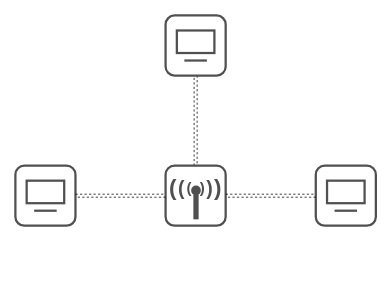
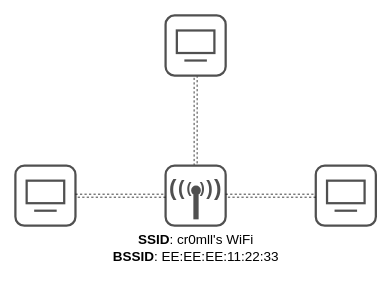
+ <mxCell id="23" value="&lt;div style=&quot;font-size: 18px;&quot;&gt;&lt;font style=&quot;font-size: 18px;&quot;&gt;&lt;b&gt;SSID&lt;/b&gt;: cr0mll's WiFi&lt;br&gt;&lt;/font&gt;&lt;/div&gt;&lt;div style=&quot;font-size: 18px;&quot;&gt;&lt;font style=&quot;font-size: 18px;&quot;&gt;&lt;b&gt;BSSID&lt;/b&gt;: EE:EE:EE:11:22:33&lt;br&gt;&lt;/font&gt;&lt;/div&gt;" style="text;html=1;align=center;verticalAlign=middle;resizable=0;points=[];autosize=1;strokeColor=none;fillColor=none;" vertex="1" parent="1"><mxGeometry x="140" y="300" width="240" height="60" as="geometry" /></mxCell>
